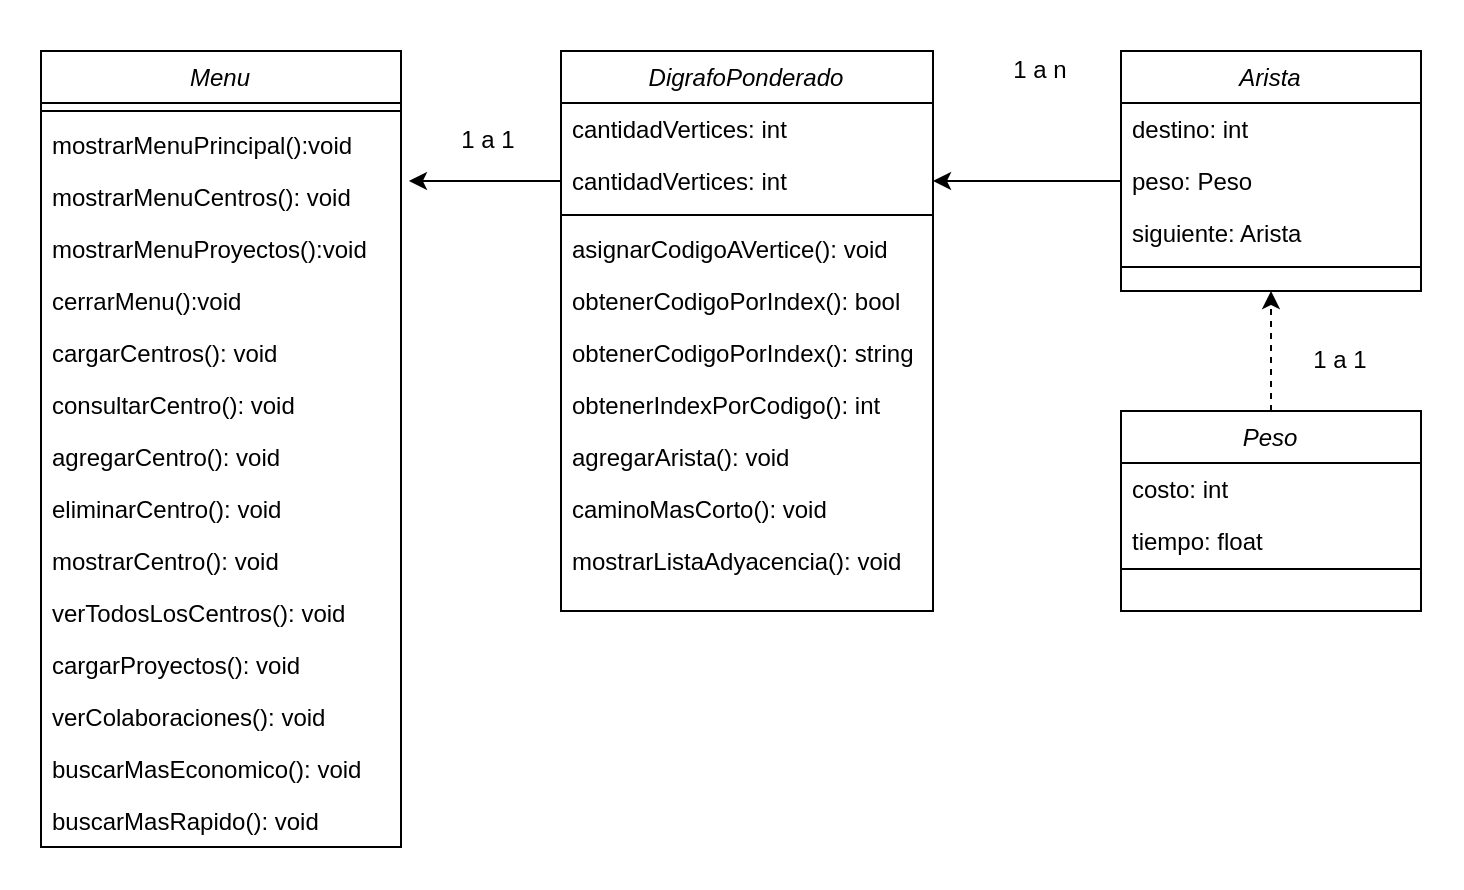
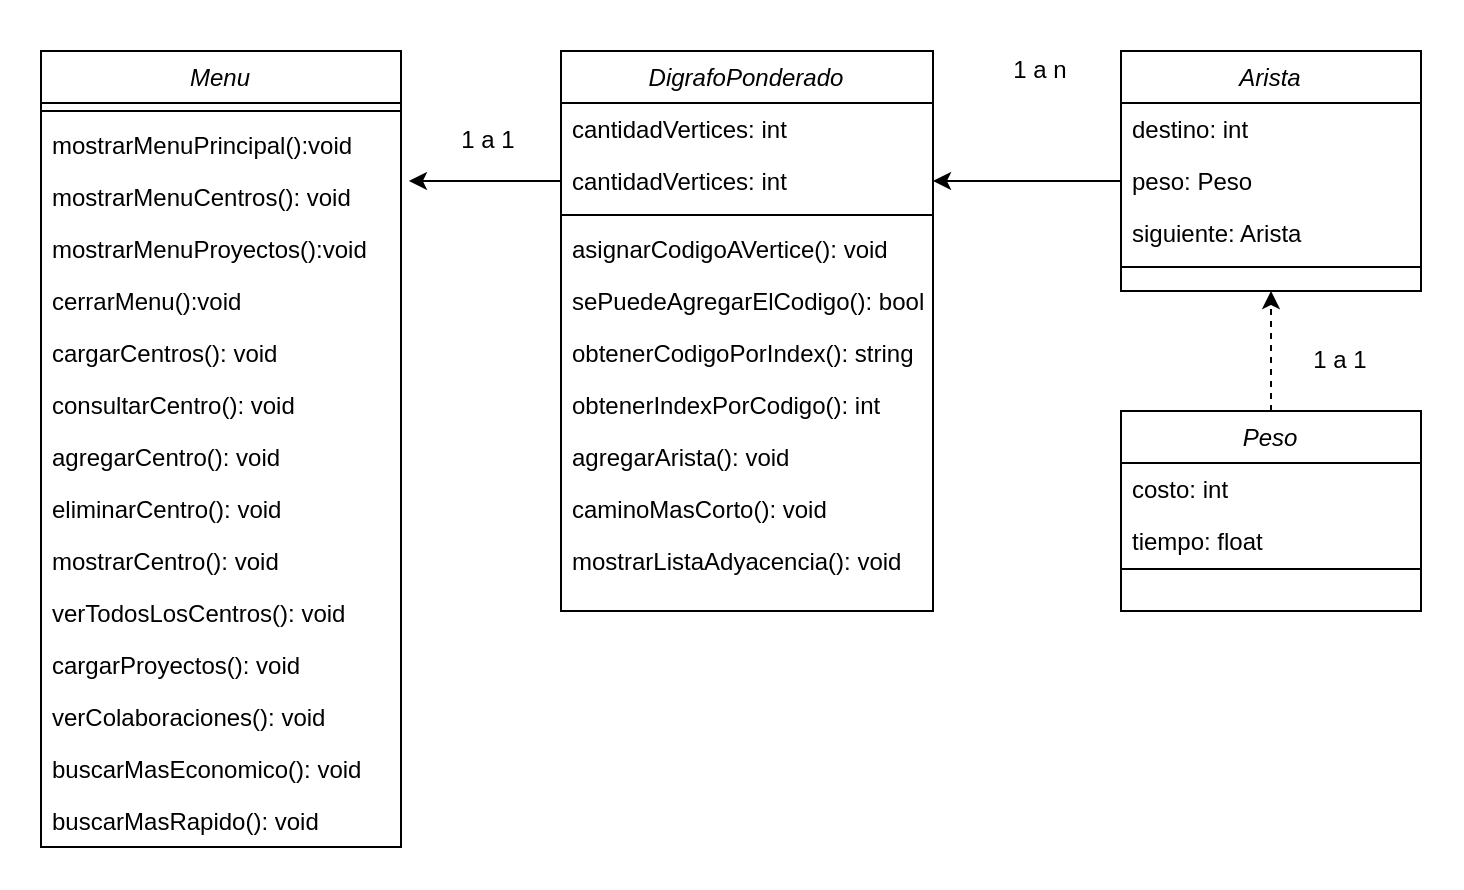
- <mxCell id="23" value="obtenerCodigoPorIndex(): bool" style="text;align=left;verticalAlign=top;spacingLeft=4;spacingRight=4;overflow=hidden;rotatable=0;points=[[0,0.5],[1,0.5]];portConstraint=eastwest;" vertex="1" parent="18"><mxGeometry y="112" width="186" height="26" as="geometry" /></mxCell>
+ <mxCell id="23" value="sePuedeAgregarElCodigo(): bool" style="text;align=left;verticalAlign=top;spacingLeft=4;spacingRight=4;overflow=hidden;rotatable=0;points=[[0,0.5],[1,0.5]];portConstraint=eastwest;" vertex="1" parent="18"><mxGeometry y="112" width="186" height="26" as="geometry" /></mxCell>
